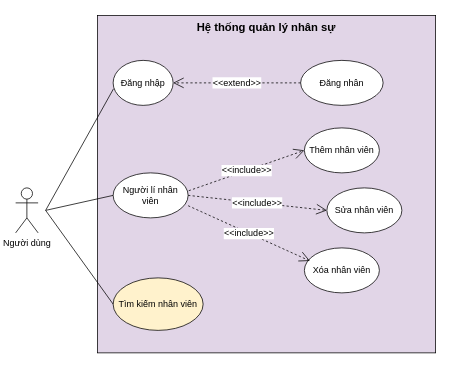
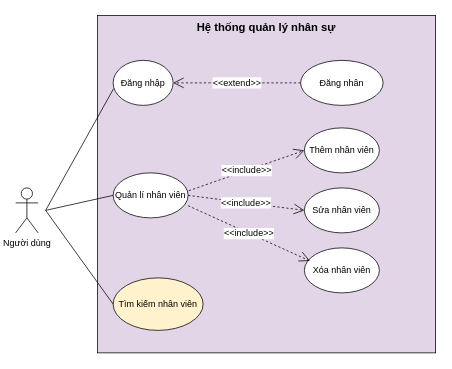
- <mxCell id="5" value="Người lí nhân viên" style="ellipse;whiteSpace=wrap;html=1;" vertex="1" parent="1"><mxGeometry x="150" y="230" width="100" height="60" as="geometry" /></mxCell>
+ <mxCell id="5" value="Quản lí nhân viên" style="ellipse;whiteSpace=wrap;html=1;" vertex="1" parent="1"><mxGeometry x="150" y="230" width="100" height="60" as="geometry" /></mxCell>
- <mxCell id="10" value="Sửa nhân viên" style="ellipse;whiteSpace=wrap;html=1;" vertex="1" parent="1"><mxGeometry x="435" y="250" width="100" height="60" as="geometry" /></mxCell>
+ <mxCell id="10" value="Sửa nhân viên" style="ellipse;whiteSpace=wrap;html=1;" vertex="1" parent="1"><mxGeometry x="405" y="250" width="100" height="60" as="geometry" /></mxCell>
